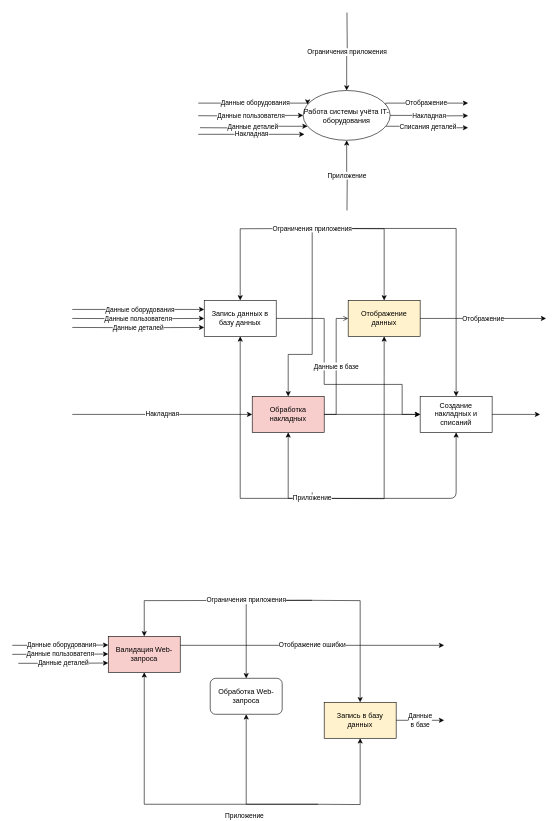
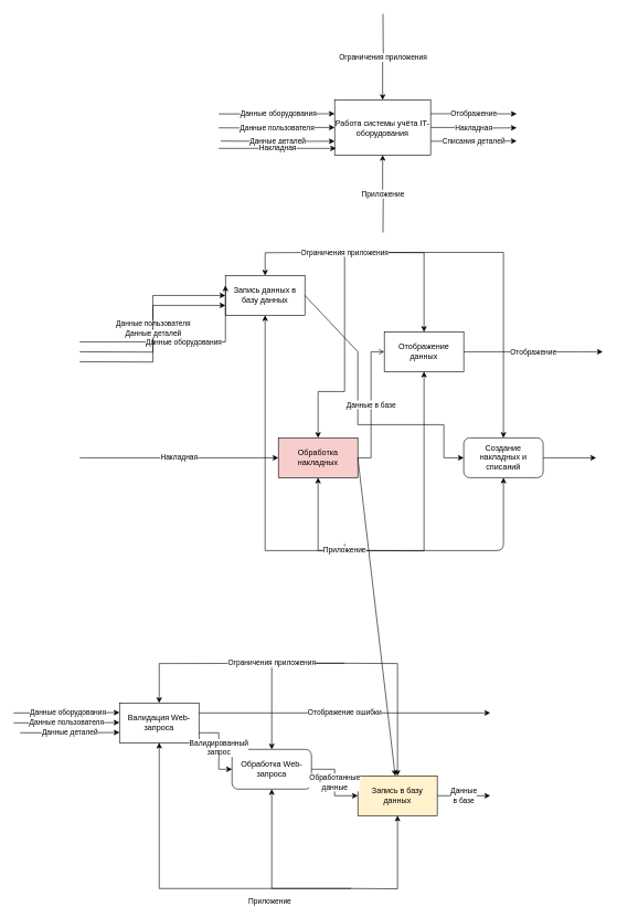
- <mxCell id="14" value="Работа системы учёта IT-оборудования" style="ellipse;whiteSpace=wrap;html=1;" parent="1" vertex="1"><mxGeometry x="505" y="150" width="145" height="83" as="geometry" /></mxCell>
+ <mxCell id="14" value="Работа системы учёта IT-оборудования" style="rounded=0;whiteSpace=wrap;html=1;" parent="1" vertex="1"><mxGeometry x="505" y="150" width="145" height="83" as="geometry" /></mxCell>
- <mxCell id="17" value="Запись данных в базу данных" style="rounded=0;whiteSpace=wrap;html=1;" parent="1" vertex="1"><mxGeometry x="340" y="500" width="120" height="60" as="geometry" /></mxCell>
+ <mxCell id="17" value="Запись данных в базу данных" style="rounded=0;whiteSpace=wrap;html=1;" parent="1" vertex="1"><mxGeometry x="340" y="415" width="120" height="60" as="geometry" /></mxCell>
- <mxCell id="18" value="Отображение данных" style="rounded=0;whiteSpace=wrap;html=1;fillColor=#fff2cc;" parent="1" vertex="1"><mxGeometry x="580" y="500" width="120" height="60" as="geometry" /></mxCell>
+ <mxCell id="18" value="Отображение данных" style="rounded=0;whiteSpace=wrap;html=1;" parent="1" vertex="1"><mxGeometry x="580" y="500" width="120" height="60" as="geometry" /></mxCell>
- <mxCell id="37" value="" style="endArrow=classic;html=1;entryX=0;entryY=0.5;entryDx=0;entryDy=0;exitX=1;exitY=0.5;exitDx=0;exitDy=0;" edge="1" parent="1" source="19" target="27"><mxGeometry width="50" height="50" relative="1" as="geometry"><mxPoint x="110" y="660" as="sourcePoint" /><mxPoint x="160" y="610" as="targetPoint" /></mxGeometry></mxCell>
+ <mxCell id="37" value="" style="endArrow=classic;html=1;exitX=1;exitY=0.5;exitDx=0;exitDy=0;" edge="1" parent="1" source="19" target="25"><mxGeometry width="50" height="50" relative="1" as="geometry"><mxPoint x="110" y="660" as="sourcePoint" /><mxPoint x="160" y="610" as="targetPoint" /></mxGeometry></mxCell>
- <mxCell id="27" value="Создание накладных и списаний" style="rounded=0;whiteSpace=wrap;html=1;" vertex="1" parent="1"><mxGeometry x="700" y="660" width="120" height="60" as="geometry" /></mxCell>
+ <mxCell id="27" value="Создание накладных и списаний" style="whiteSpace=wrap;html=1;rounded=1;" vertex="1" parent="1"><mxGeometry x="700" y="660" width="120" height="60" as="geometry" /></mxCell>
- <mxCell id="23" value="Валидация Web-запроса" style="rounded=0;whiteSpace=wrap;html=1;fillColor=#f8cecc;" parent="1" vertex="1"><mxGeometry x="180" y="1060" width="120" height="60" as="geometry" /></mxCell>
+ <mxCell id="23" value="Валидация Web-запроса" style="rounded=0;whiteSpace=wrap;html=1;" parent="1" vertex="1"><mxGeometry x="180" y="1060" width="120" height="60" as="geometry" /></mxCell>
+ <mxCell id="43" value="Валидированный &lt;br&gt;запрос" style="endArrow=classic;html=1;exitX=1;exitY=0.75;exitDx=0;exitDy=0;entryX=0;entryY=0.5;entryDx=0;entryDy=0;rounded=0;" edge="1" parent="1" source="23" target="24"><mxGeometry width="50" height="50" relative="1" as="geometry"><mxPoint x="750" y="1170" as="sourcePoint" /><mxPoint x="800" y="1120" as="targetPoint" /><Array as="points"><mxPoint x="330" y="1105" /><mxPoint x="330" y="1160" /></Array></mxGeometry></mxCell>
+ <mxCell id="44" value="Обработанные &lt;br&gt;данные" style="edgeStyle=orthogonalEdgeStyle;rounded=0;orthogonalLoop=1;jettySize=auto;html=1;exitX=1;exitY=0.5;exitDx=0;exitDy=0;entryX=0;entryY=0.5;entryDx=0;entryDy=0;" parent="1" source="24" target="25" edge="1"><mxGeometry relative="1" as="geometry"><mxPoint x="460" y="1170" as="targetPoint" /></mxGeometry></mxCell>
